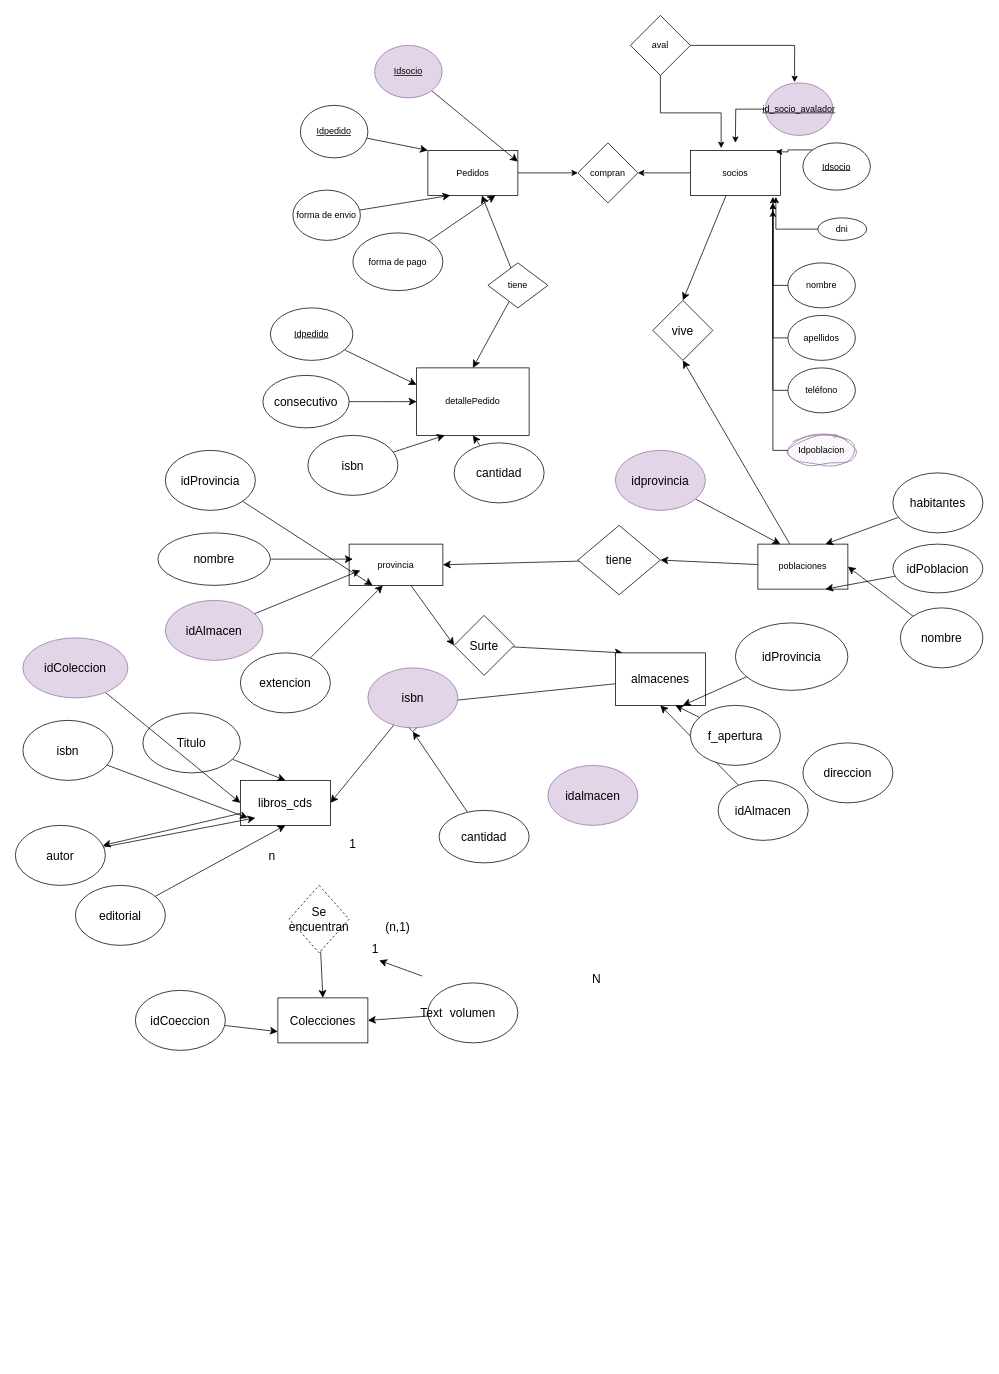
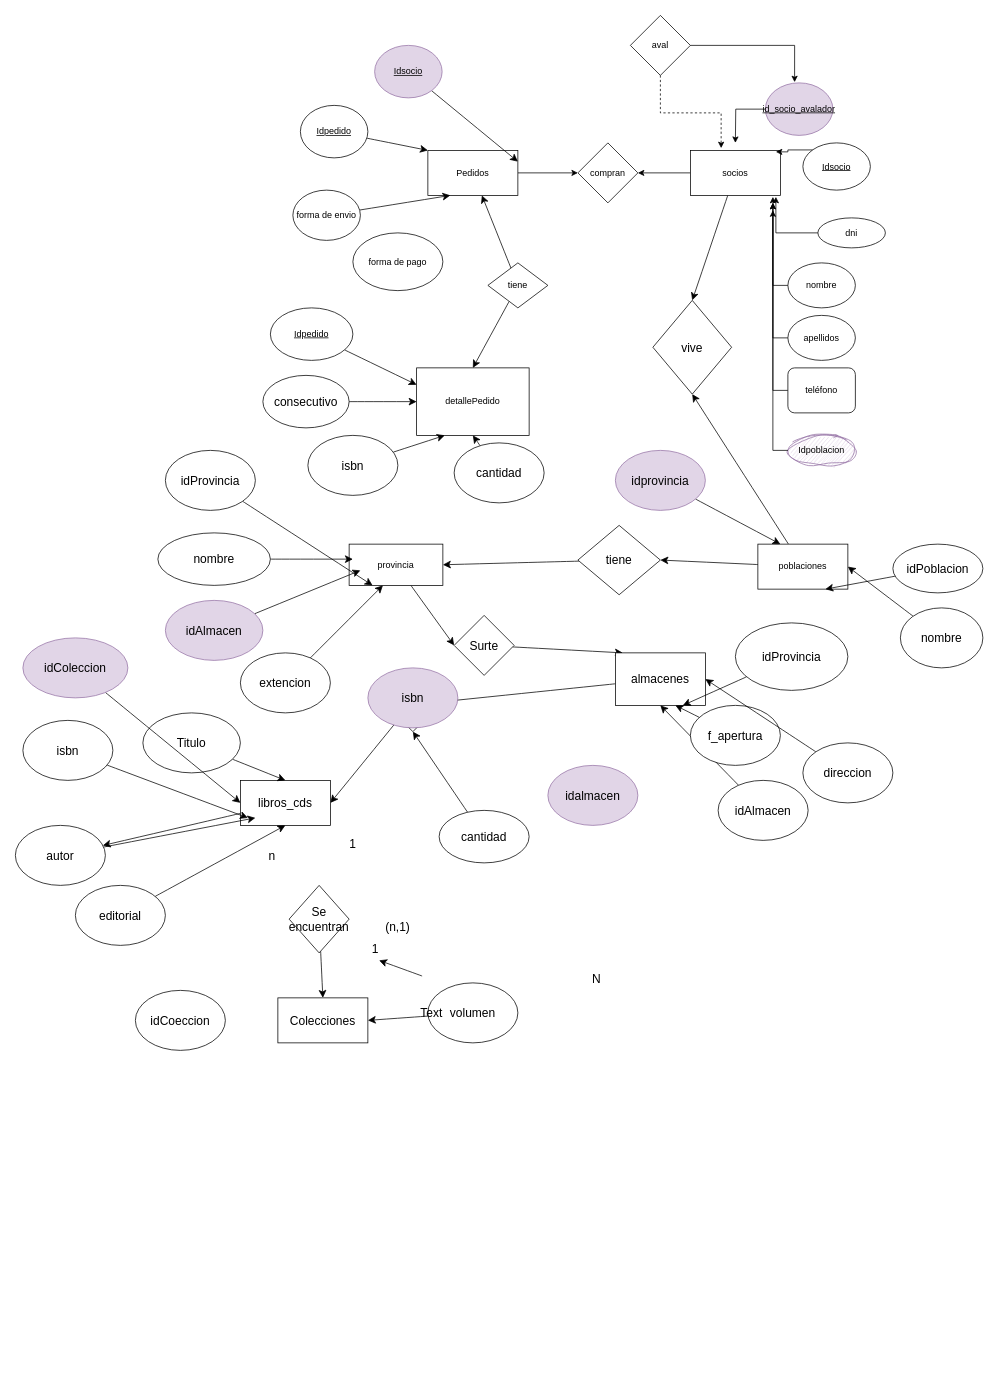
- <mxCell id="38" style="edgeStyle=orthogonalEdgeStyle;rounded=0;orthogonalLoop=1;jettySize=auto;html=1;entryX=0.342;entryY=-0.05;entryDx=0;entryDy=0;entryPerimeter=0;" parent="1" source="18" target="6" edge="1"><mxGeometry relative="1" as="geometry" /></mxCell>
+ <mxCell id="38" style="edgeStyle=orthogonalEdgeStyle;rounded=0;orthogonalLoop=1;jettySize=auto;html=1;entryX=0.342;entryY=-0.05;entryDx=0;entryDy=0;entryPerimeter=0;dashed=1;" parent="1" source="18" target="6" edge="1"><mxGeometry relative="1" as="geometry" /></mxCell>
- <mxCell id="40" style="edgeStyle=none;curved=1;rounded=0;orthogonalLoop=1;jettySize=auto;html=1;entryX=0.75;entryY=1;entryDx=0;entryDy=0;fontSize=12;startSize=8;endSize=8;" edge="1" parent="1" source="41" target="8"><mxGeometry relative="1" as="geometry" /></mxCell>
- <mxCell id="23" value="dni" style="ellipse;whiteSpace=wrap;html=1;" parent="1" vertex="1"><mxGeometry x="1090" y="290" width="65" height="30" as="geometry" /></mxCell>
+ <mxCell id="23" value="dni" style="ellipse;whiteSpace=wrap;html=1;" parent="1" vertex="1"><mxGeometry x="1090" y="290" width="90" height="40" as="geometry" /></mxCell>
- <mxCell id="50" value="vive" style="rhombus;whiteSpace=wrap;html=1;fontSize=16;" vertex="1" parent="1"><mxGeometry x="870" y="400" width="80" height="80" as="geometry" /></mxCell>
+ <mxCell id="50" value="vive" style="rhombus;whiteSpace=wrap;html=1;fontSize=16;" vertex="1" parent="1"><mxGeometry x="870" y="400" width="105" height="125" as="geometry" /></mxCell>
- <mxCell id="28" value="teléfono" style="ellipse;whiteSpace=wrap;html=1;" parent="1" vertex="1"><mxGeometry x="1050" y="490" width="90" height="60" as="geometry" /></mxCell>
+ <mxCell id="28" value="teléfono" style="whiteSpace=wrap;html=1;rounded=1;" parent="1" vertex="1"><mxGeometry x="1050" y="490" width="90" height="60" as="geometry" /></mxCell>
- <mxCell id="58" value="habitantes" style="ellipse;whiteSpace=wrap;html=1;fontSize=16;" vertex="1" parent="1"><mxGeometry x="1190" y="630" width="120" height="80" as="geometry" /></mxCell>
- <mxCell id="57" style="edgeStyle=none;curved=1;rounded=0;orthogonalLoop=1;jettySize=auto;html=1;entryX=0.75;entryY=0;entryDx=0;entryDy=0;fontSize=12;startSize=8;endSize=8;" edge="1" parent="1" source="58" target="13"><mxGeometry relative="1" as="geometry" /></mxCell>
+ <mxCell id="77" style="edgeStyle=none;curved=1;rounded=0;orthogonalLoop=1;jettySize=auto;html=1;entryX=1;entryY=0.5;entryDx=0;entryDy=0;fontSize=12;startSize=8;endSize=8;" edge="1" parent="1" source="78" target="72"><mxGeometry relative="1" as="geometry" /></mxCell>
- <mxCell id="101" value="Se encuentran" style="rhombus;whiteSpace=wrap;html=1;fontSize=16;dashed=1;" vertex="1" parent="1"><mxGeometry x="385" y="1180" width="80" height="90" as="geometry" /></mxCell>
+ <mxCell id="101" value="Se encuentran" style="rhombus;whiteSpace=wrap;html=1;fontSize=16;" vertex="1" parent="1"><mxGeometry x="385" y="1180" width="80" height="90" as="geometry" /></mxCell>
- <mxCell id="103" style="edgeStyle=none;curved=1;rounded=0;orthogonalLoop=1;jettySize=auto;html=1;entryX=0;entryY=0.75;entryDx=0;entryDy=0;fontSize=12;startSize=8;endSize=8;" edge="1" parent="1" source="104" target="102"><mxGeometry relative="1" as="geometry" /></mxCell>
